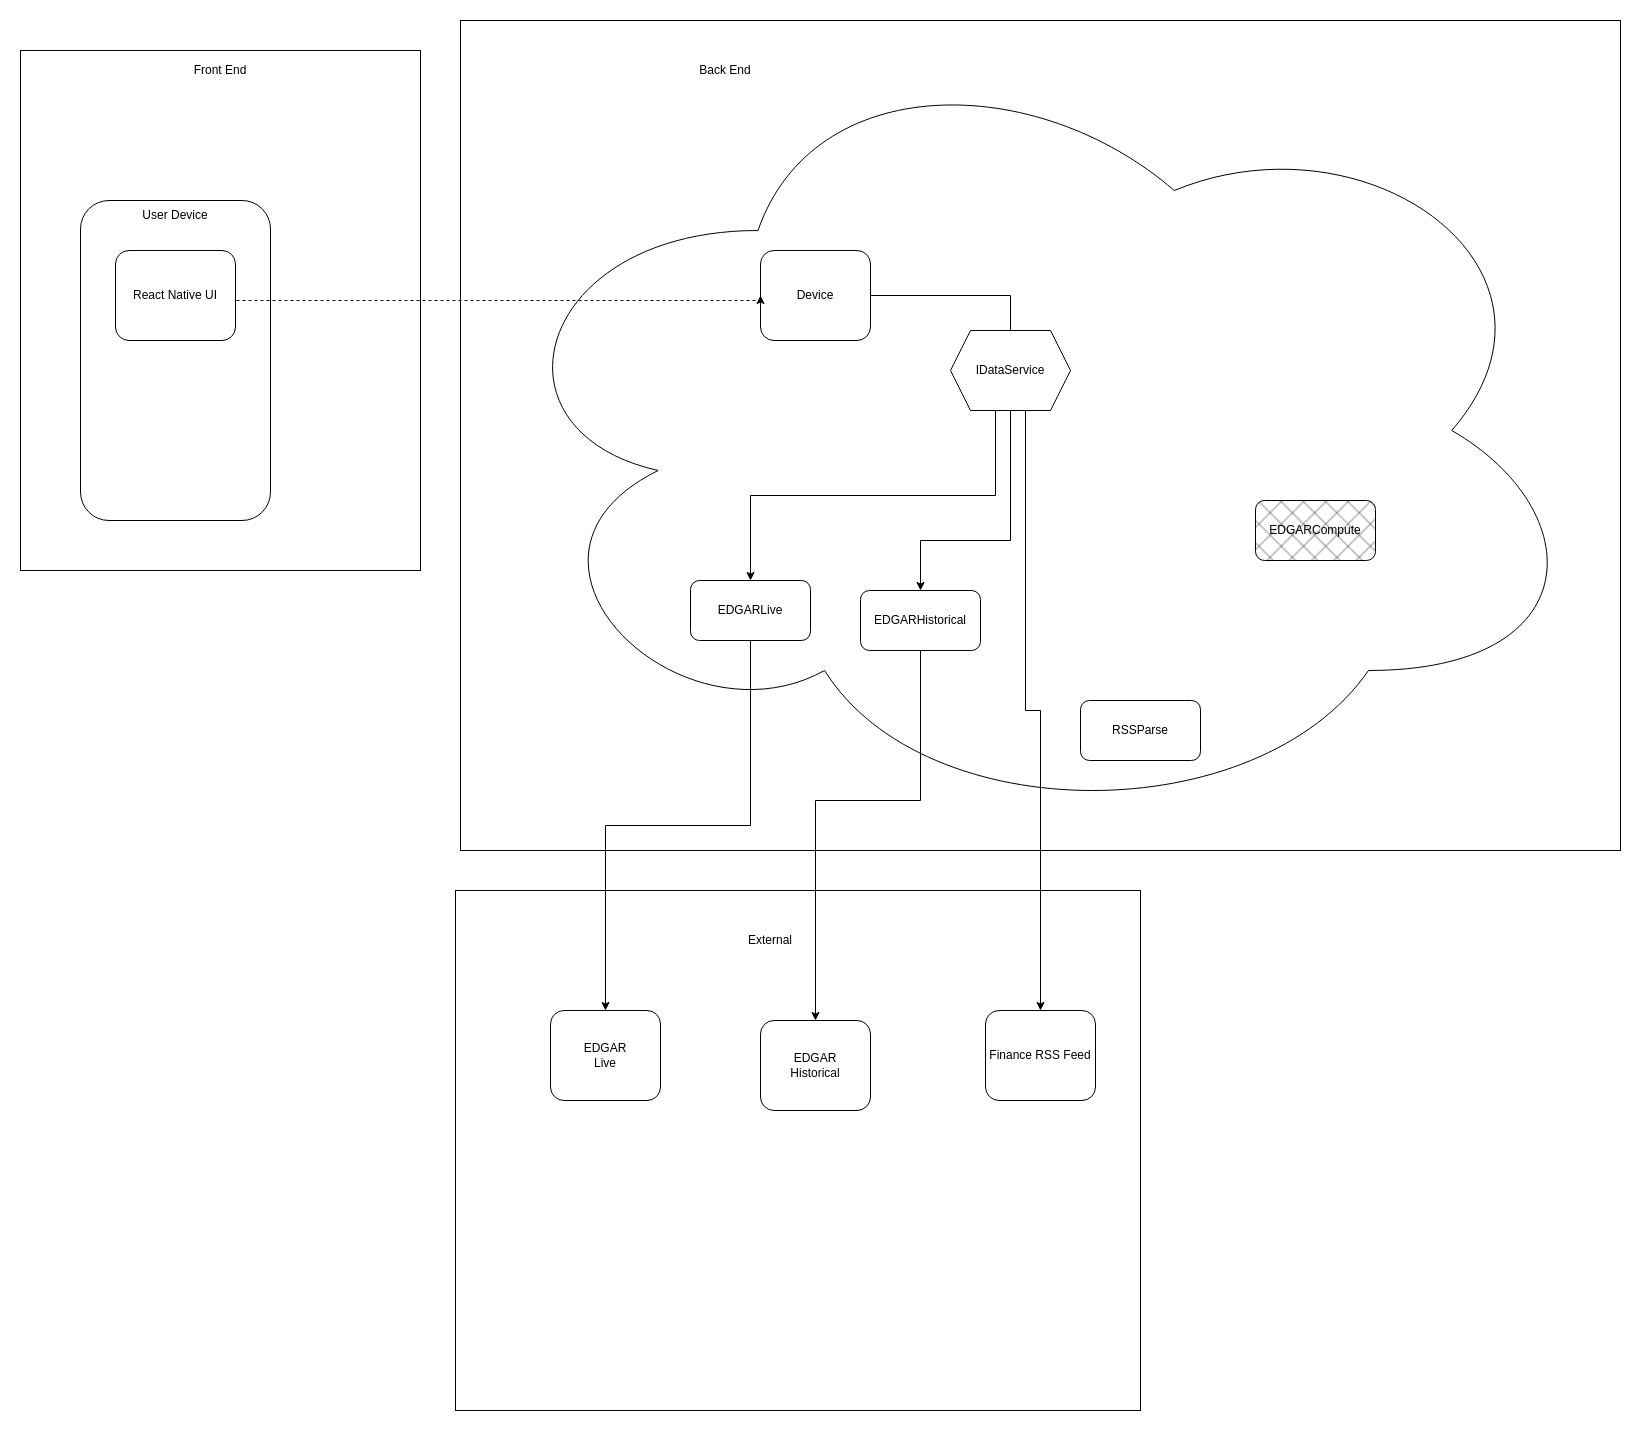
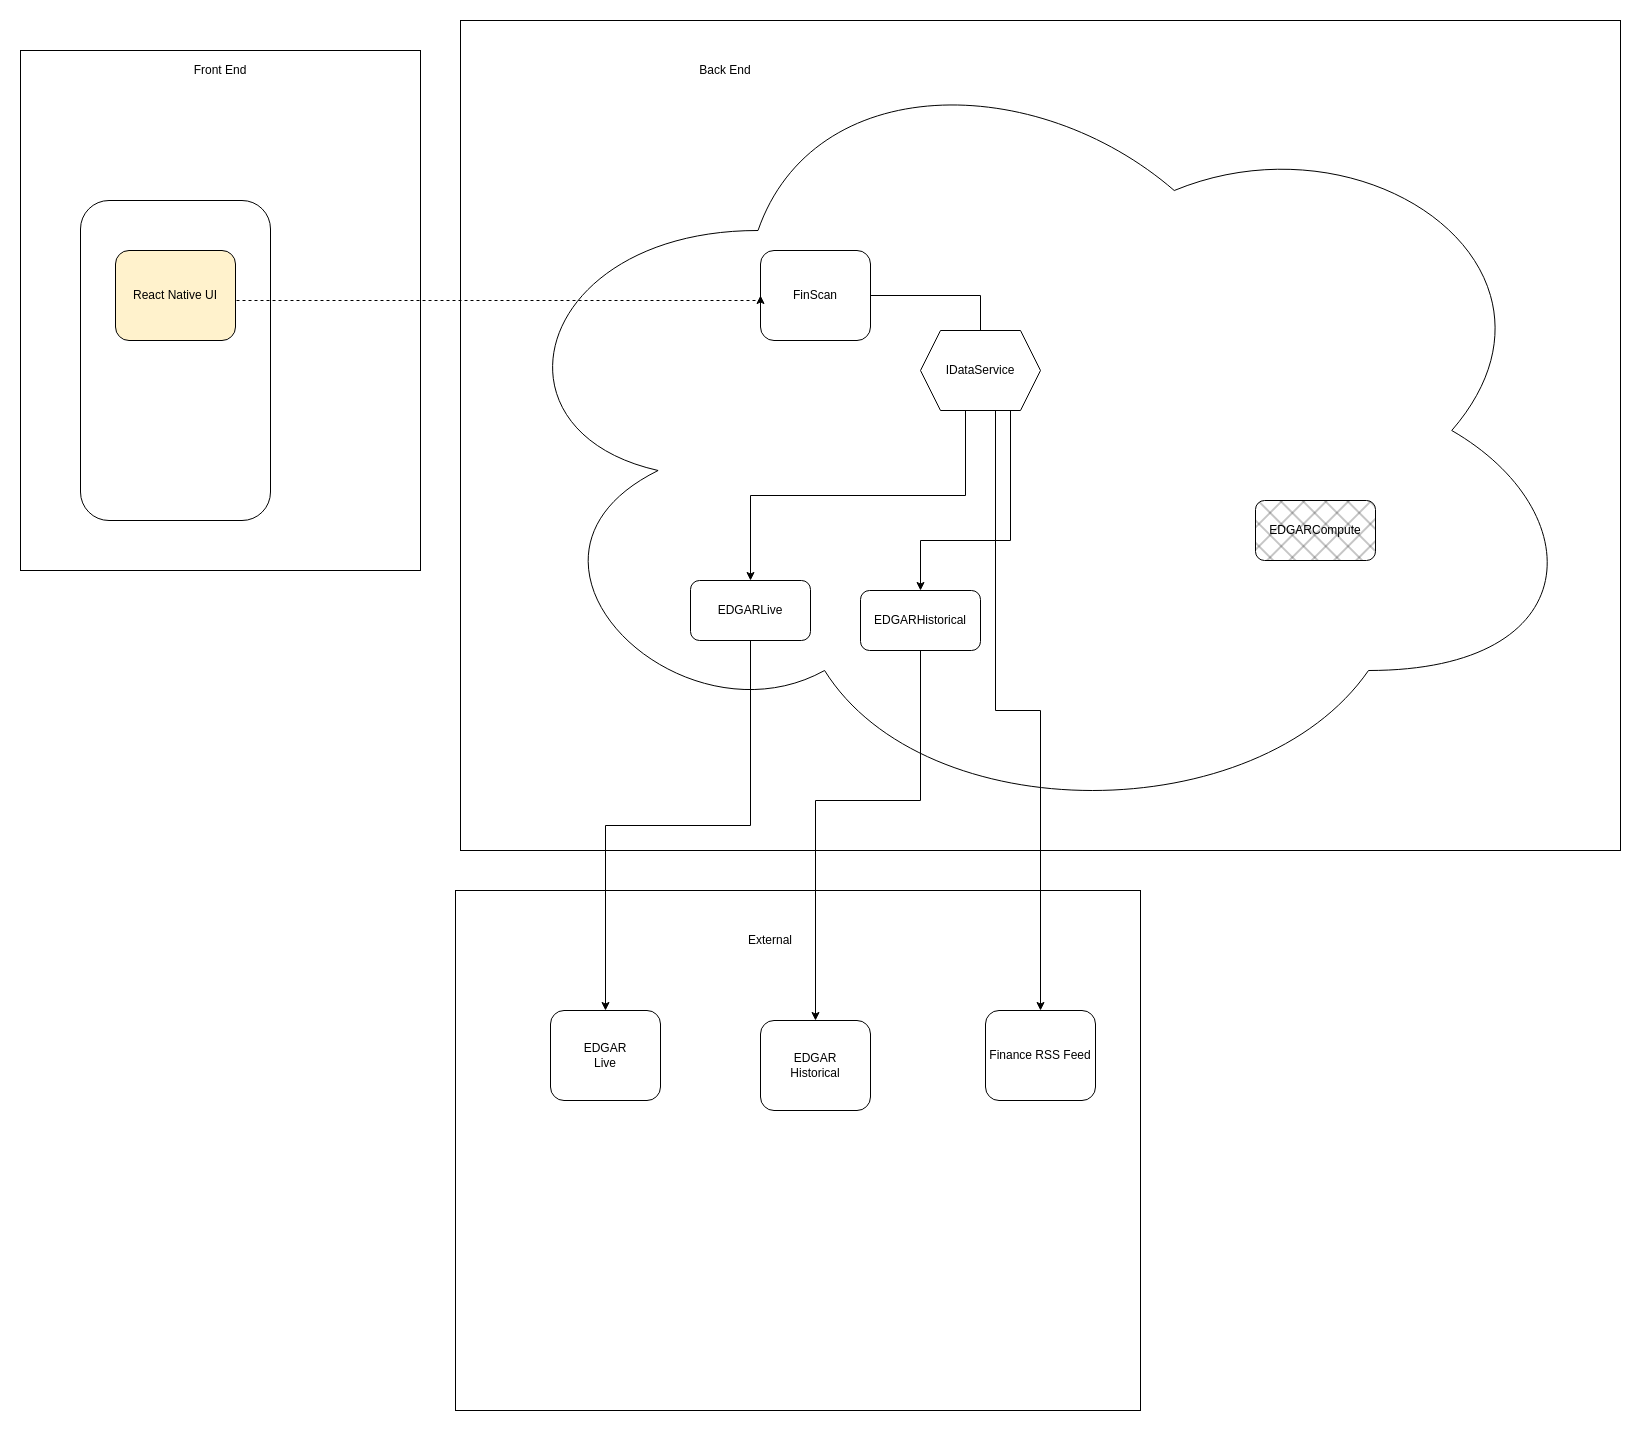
- <mxCell id="10" value="User Device" style="text;html=1;align=center;verticalAlign=middle;whiteSpace=wrap;rounded=0;" parent="1" vertex="1"><mxGeometry x="80" y="200" width="190" height="30" as="geometry" /></mxCell>
- <mxCell id="12" value="React Native UI" style="rounded=1;whiteSpace=wrap;html=1;" parent="1" vertex="1"><mxGeometry x="115" y="250" width="120" height="90" as="geometry" /></mxCell>
+ <mxCell id="12" value="React Native UI" style="rounded=1;whiteSpace=wrap;html=1;fillColor=#fff2cc;" parent="1" vertex="1"><mxGeometry x="115" y="250" width="120" height="90" as="geometry" /></mxCell>
- <mxCell id="5" value="&lt;div&gt;Device&lt;/div&gt;" style="rounded=1;whiteSpace=wrap;html=1;" parent="1" vertex="1"><mxGeometry x="760" y="250" width="110" height="90" as="geometry" /></mxCell>
+ <mxCell id="5" value="&lt;div&gt;FinScan&lt;/div&gt;" style="rounded=1;whiteSpace=wrap;html=1;" parent="1" vertex="1"><mxGeometry x="760" y="250" width="110" height="90" as="geometry" /></mxCell>
- <mxCell id="24" value="IDataService" style="shape=hexagon;perimeter=hexagonPerimeter2;whiteSpace=wrap;html=1;fixedSize=1;" vertex="1" parent="1"><mxGeometry x="950" y="330" width="120" height="80" as="geometry" /></mxCell>
+ <mxCell id="24" value="IDataService" style="shape=hexagon;perimeter=hexagonPerimeter2;whiteSpace=wrap;html=1;fixedSize=1;" vertex="1" parent="1"><mxGeometry x="920" y="330" width="120" height="80" as="geometry" /></mxCell>
- <mxCell id="19" value="RSSParse" style="rounded=1;whiteSpace=wrap;html=1;" vertex="1" parent="1"><mxGeometry x="1080" y="700" width="120" height="60" as="geometry" /></mxCell>
